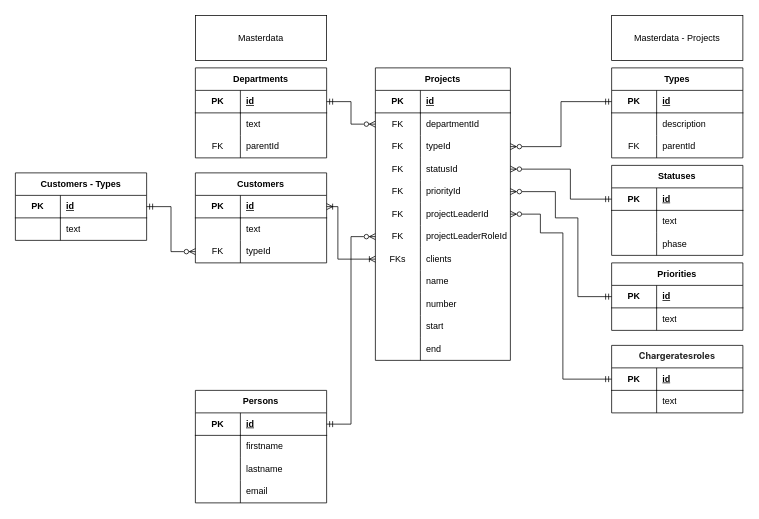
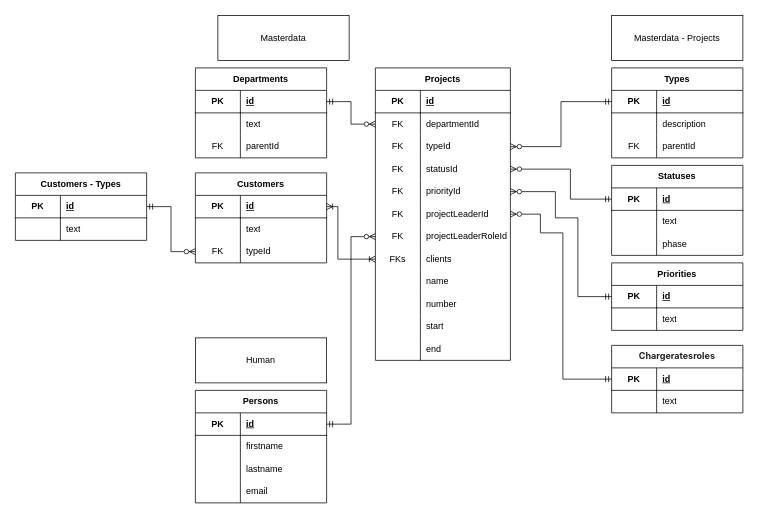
- <mxCell id="50" value="Masterdata" style="rounded=0;whiteSpace=wrap;html=1;" vertex="1" parent="1"><mxGeometry x="260" y="20" width="175" height="60" as="geometry" /></mxCell>
+ <mxCell id="50" value="Masterdata" style="rounded=0;whiteSpace=wrap;html=1;" vertex="1" parent="1"><mxGeometry x="290" y="20" width="175" height="60" as="geometry" /></mxCell>
+ <mxCell id="90" value="Human" style="rounded=0;whiteSpace=wrap;html=1;" vertex="1" parent="1"><mxGeometry x="260" y="450" width="175" height="60" as="geometry" /></mxCell>
